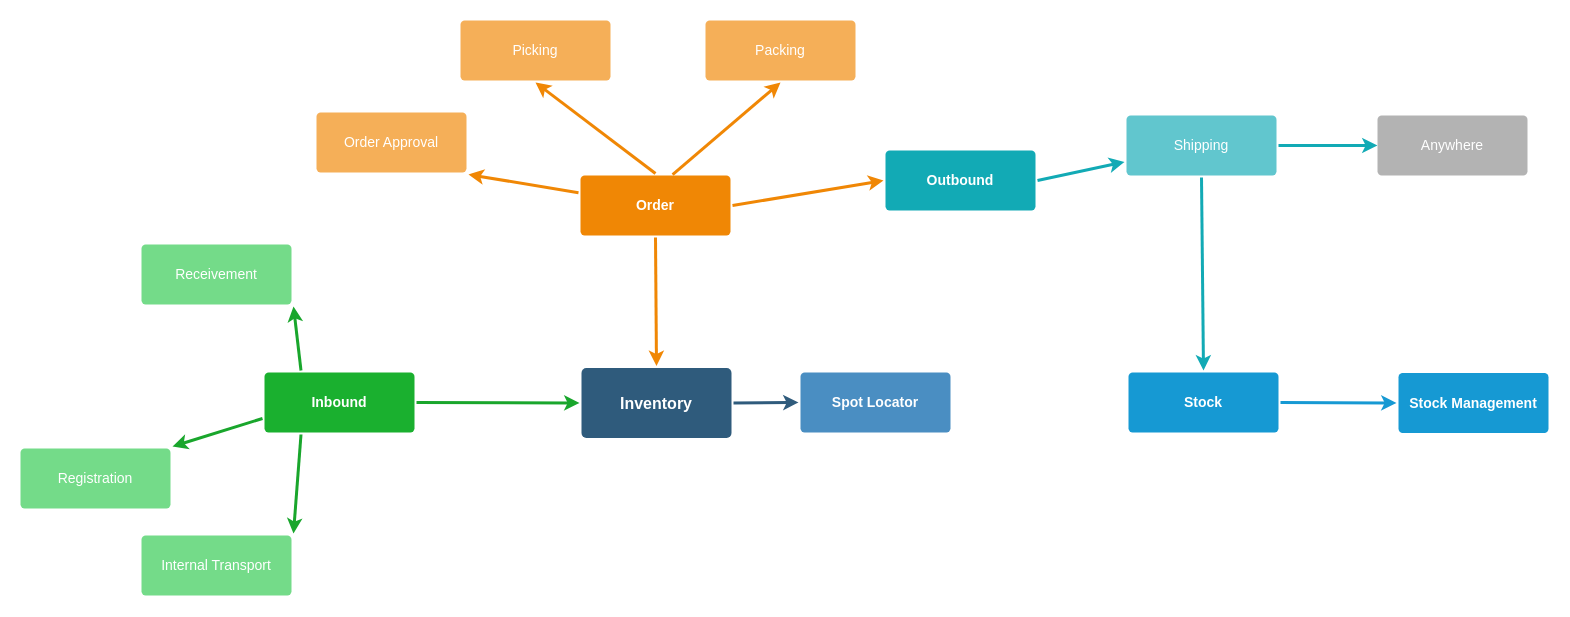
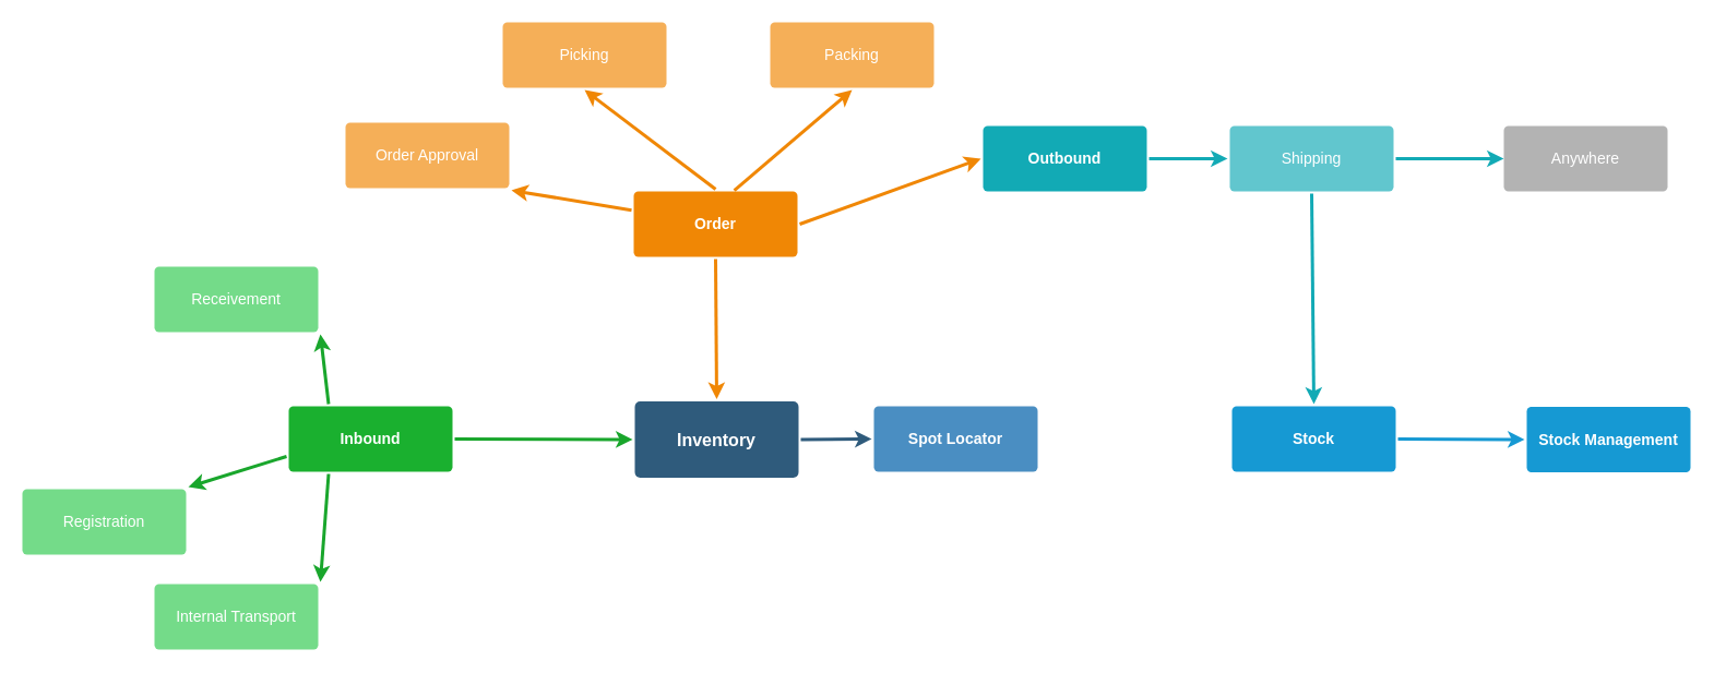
- <mxCell id="11" value="Outbound" style="rounded=1;whiteSpace=wrap;html=1;shadow=0;labelBackgroundColor=none;strokeColor=none;strokeWidth=3;fillColor=#12aab5;fontFamily=Helvetica;fontSize=14;fontColor=#FFFFFF;align=center;spacing=5;fontStyle=1;arcSize=7;perimeterSpacing=2;" parent="1" vertex="1"><mxGeometry x="885" y="150" width="150" height="60" as="geometry" /></mxCell>
+ <mxCell id="11" value="Outbound" style="rounded=1;whiteSpace=wrap;html=1;shadow=0;labelBackgroundColor=none;strokeColor=none;strokeWidth=3;fillColor=#12aab5;fontFamily=Helvetica;fontSize=14;fontColor=#FFFFFF;align=center;spacing=5;fontStyle=1;arcSize=7;perimeterSpacing=2;" parent="1" vertex="1"><mxGeometry x="900" y="115" width="150" height="60" as="geometry" /></mxCell>
